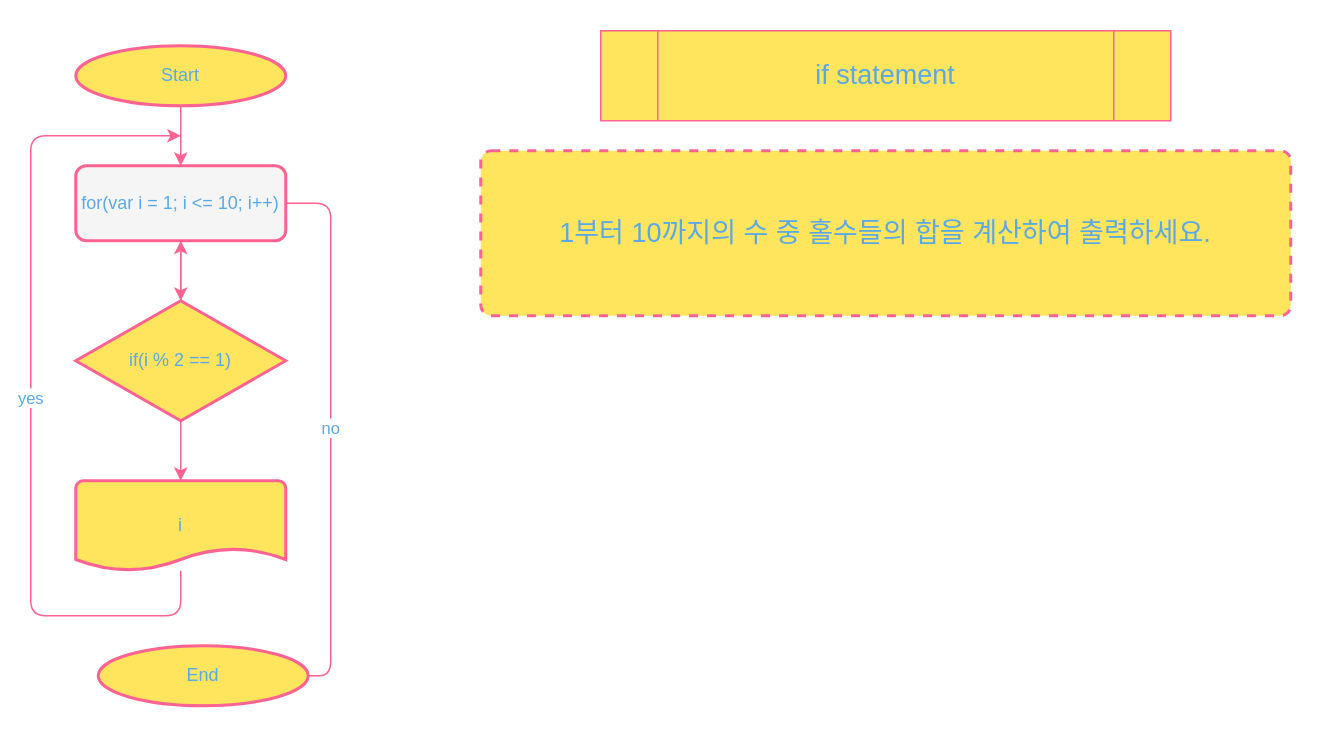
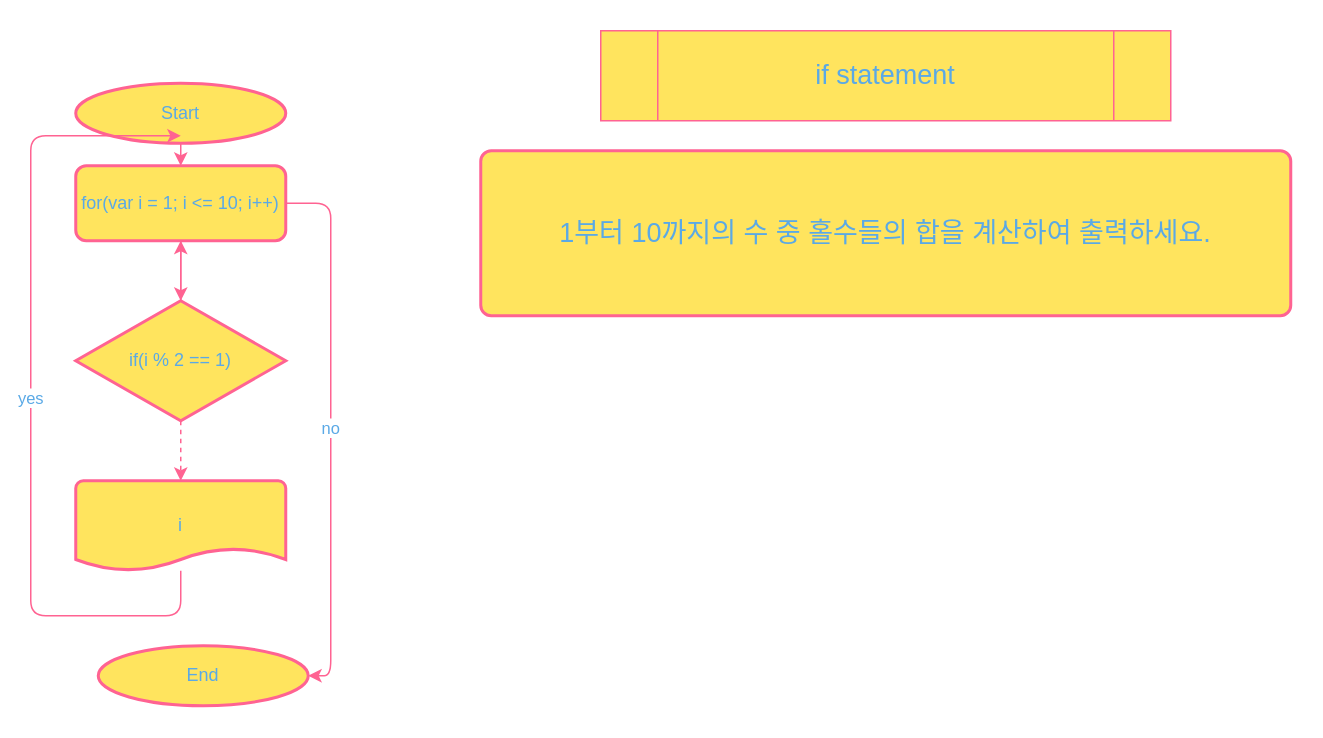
- <mxCell id="5" value="Start" style="strokeWidth=2;html=1;shape=mxgraph.flowchart.start_1;whiteSpace=wrap;fillColor=#FFE45E;strokeColor=#FF6392;fontColor=#5AA9E6;" vertex="1" parent="1"><mxGeometry x="50" y="30" width="140" height="40" as="geometry" /></mxCell>
+ <mxCell id="5" value="Start" style="strokeWidth=2;html=1;shape=mxgraph.flowchart.start_1;whiteSpace=wrap;fillColor=#FFE45E;strokeColor=#FF6392;fontColor=#5AA9E6;" vertex="1" parent="1"><mxGeometry x="50" y="55" width="140" height="40" as="geometry" /></mxCell>
- <mxCell id="9" value="for(var i = 1; i &amp;lt;= 10; i++)" style="rounded=1;whiteSpace=wrap;html=1;absoluteArcSize=1;arcSize=14;strokeWidth=2;fillColor=#f5f5f5;strokeColor=#FF6392;fontColor=#5AA9E6;" vertex="1" parent="1"><mxGeometry x="50" y="110" width="140" height="50" as="geometry" /></mxCell>
+ <mxCell id="9" value="for(var i = 1; i &amp;lt;= 10; i++)" style="rounded=1;whiteSpace=wrap;html=1;absoluteArcSize=1;arcSize=14;strokeWidth=2;fillColor=#FFE45E;strokeColor=#FF6392;fontColor=#5AA9E6;" vertex="1" parent="1"><mxGeometry x="50" y="110" width="140" height="50" as="geometry" /></mxCell>
- <mxCell id="3" value="1부터 10까지의 수 중 홀수들의 합을 계산하여 출력하세요." style="rounded=1;whiteSpace=wrap;html=1;absoluteArcSize=1;arcSize=14;strokeWidth=2;fontSize=18;fillColor=#FFE45E;strokeColor=#FF6392;fontColor=#5AA9E6;dashed=1;" vertex="1" parent="1"><mxGeometry x="320" y="100" width="540" height="110" as="geometry" /></mxCell>
+ <mxCell id="3" value="1부터 10까지의 수 중 홀수들의 합을 계산하여 출력하세요." style="rounded=1;whiteSpace=wrap;html=1;absoluteArcSize=1;arcSize=14;strokeWidth=2;fontSize=18;fillColor=#FFE45E;strokeColor=#FF6392;fontColor=#5AA9E6;" vertex="1" parent="1"><mxGeometry x="320" y="100" width="540" height="110" as="geometry" /></mxCell>
- <mxCell id="12" style="edgeStyle=orthogonalEdgeStyle;curved=0;rounded=1;sketch=0;orthogonalLoop=1;jettySize=auto;html=1;entryX=0.5;entryY=0;entryDx=0;entryDy=0;entryPerimeter=0;fontColor=#5AA9E6;strokeColor=#FF6392;fillColor=#FFE45E;" edge="1" parent="1" source="14" target="11"><mxGeometry relative="1" as="geometry" /></mxCell>
+ <mxCell id="12" style="edgeStyle=orthogonalEdgeStyle;curved=0;rounded=1;sketch=0;orthogonalLoop=1;jettySize=auto;html=1;entryX=0.5;entryY=0;entryDx=0;entryDy=0;entryPerimeter=0;fontColor=#5AA9E6;strokeColor=#FF6392;fillColor=#FFE45E;dashed=1;" edge="1" parent="1" source="14" target="11"><mxGeometry relative="1" as="geometry" /></mxCell>
- <mxCell id="8" value="no" style="edgeStyle=orthogonalEdgeStyle;curved=0;rounded=1;sketch=0;orthogonalLoop=1;jettySize=auto;html=1;fontColor=#5AA9E6;strokeColor=#FF6392;fillColor=#FFE45E;endArrow=none;" edge="1" parent="1" source="9" target="6"><mxGeometry relative="1" as="geometry"><Array as="points"><mxPoint x="220" y="135" /><mxPoint x="220" y="450" /></Array></mxGeometry></mxCell>
+ <mxCell id="8" value="no" style="edgeStyle=orthogonalEdgeStyle;curved=0;rounded=1;sketch=0;orthogonalLoop=1;jettySize=auto;html=1;fontColor=#5AA9E6;strokeColor=#FF6392;fillColor=#FFE45E;" edge="1" parent="1" source="9" target="6"><mxGeometry relative="1" as="geometry"><Array as="points"><mxPoint x="220" y="135" /><mxPoint x="220" y="450" /></Array></mxGeometry></mxCell>
